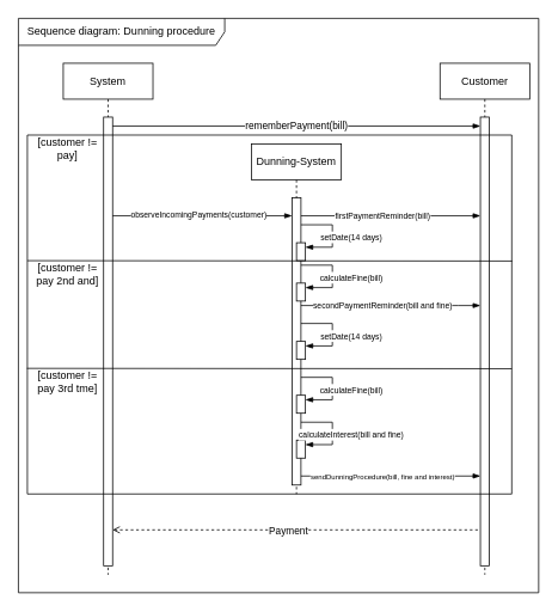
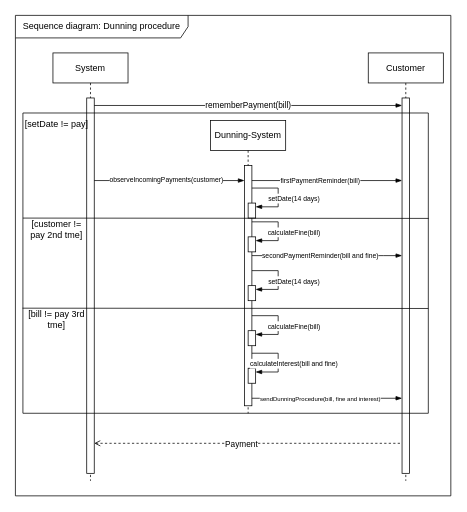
- <mxCell id="8" value="[customer != pay]" style="text;html=1;align=center;verticalAlign=middle;whiteSpace=wrap;rounded=0;" parent="7" vertex="1"><mxGeometry width="90" height="30" as="geometry" /></mxCell>
+ <mxCell id="8" value="[setDate != pay]" style="text;html=1;align=center;verticalAlign=middle;whiteSpace=wrap;rounded=0;" parent="7" vertex="1"><mxGeometry width="90" height="30" as="geometry" /></mxCell>
- <mxCell id="29" value="[customer != pay 2nd and]" style="text;html=1;align=center;verticalAlign=middle;whiteSpace=wrap;rounded=0;" vertex="1" parent="7"><mxGeometry y="140" width="90" height="30" as="geometry" /></mxCell>
+ <mxCell id="29" value="[customer != pay 2nd tme]" style="text;html=1;align=center;verticalAlign=middle;whiteSpace=wrap;rounded=0;" vertex="1" parent="7"><mxGeometry y="140" width="90" height="30" as="geometry" /></mxCell>
- <mxCell id="31" value="[customer != pay 3rd tme]" style="text;html=1;align=center;verticalAlign=middle;whiteSpace=wrap;rounded=0;" vertex="1" parent="7"><mxGeometry y="260" width="90" height="30" as="geometry" /></mxCell>
+ <mxCell id="31" value="[bill != pay 3rd tme]" style="text;html=1;align=center;verticalAlign=middle;whiteSpace=wrap;rounded=0;" vertex="1" parent="7"><mxGeometry y="260" width="90" height="30" as="geometry" /></mxCell>
